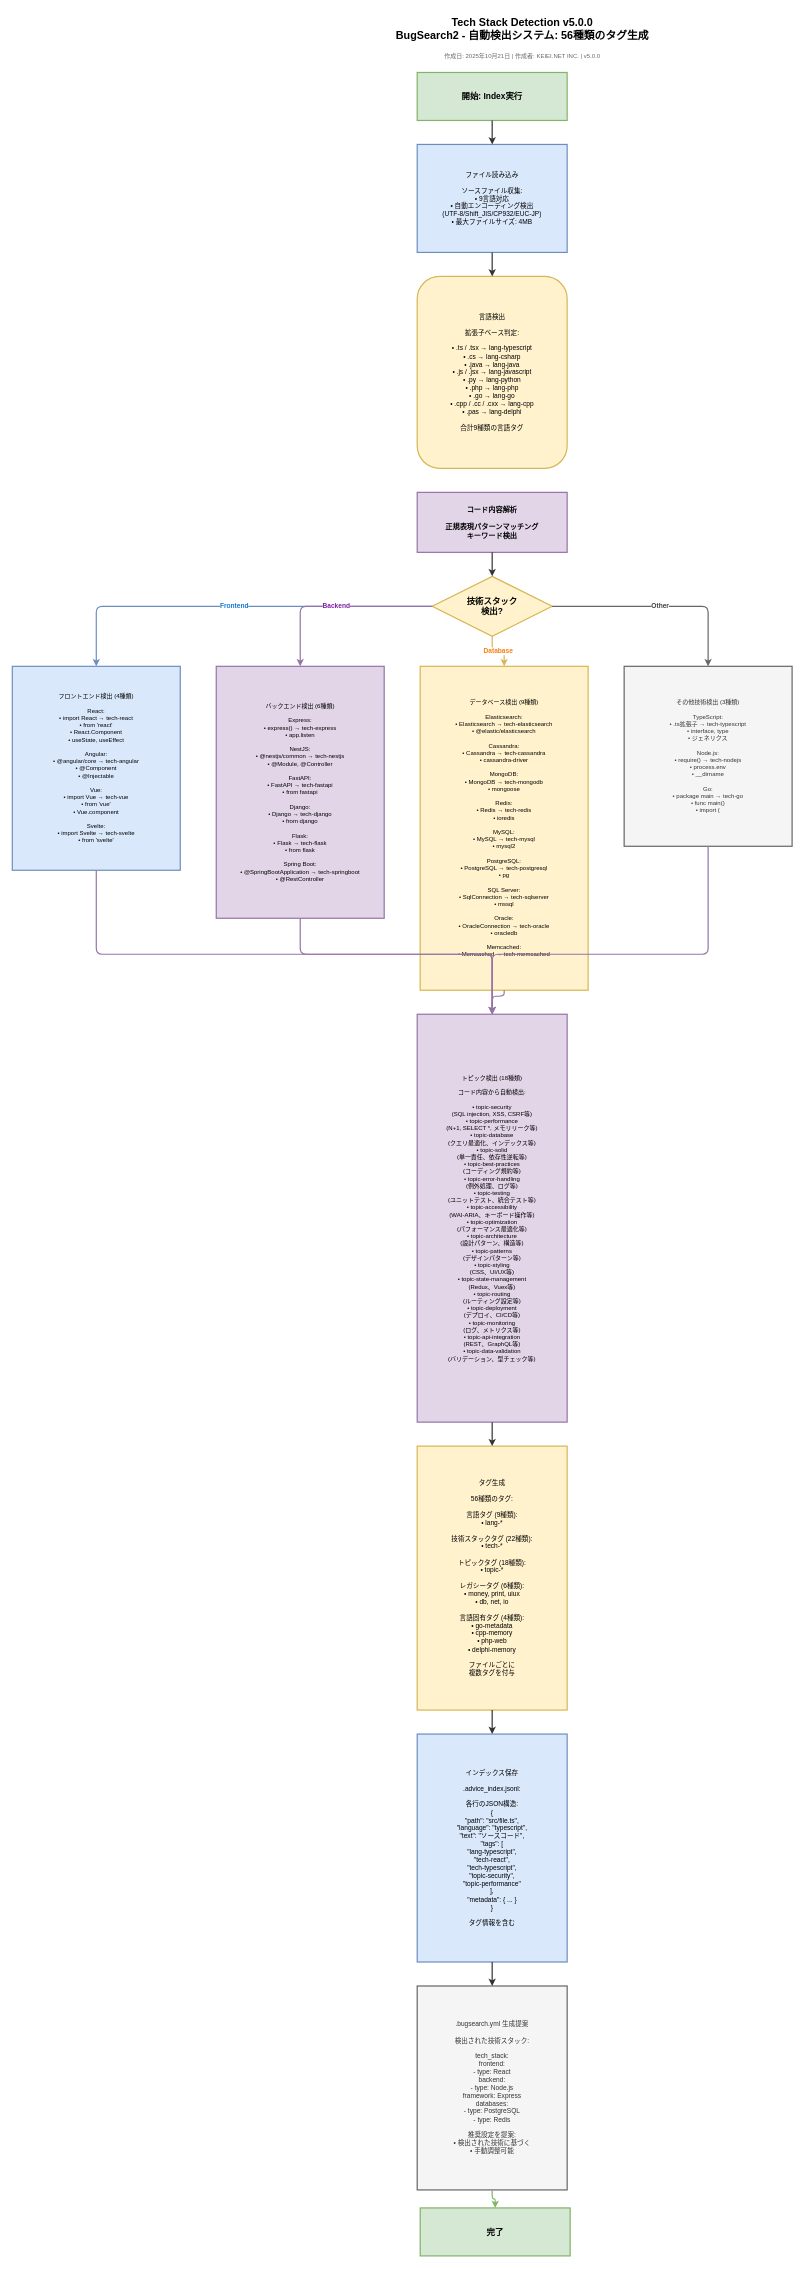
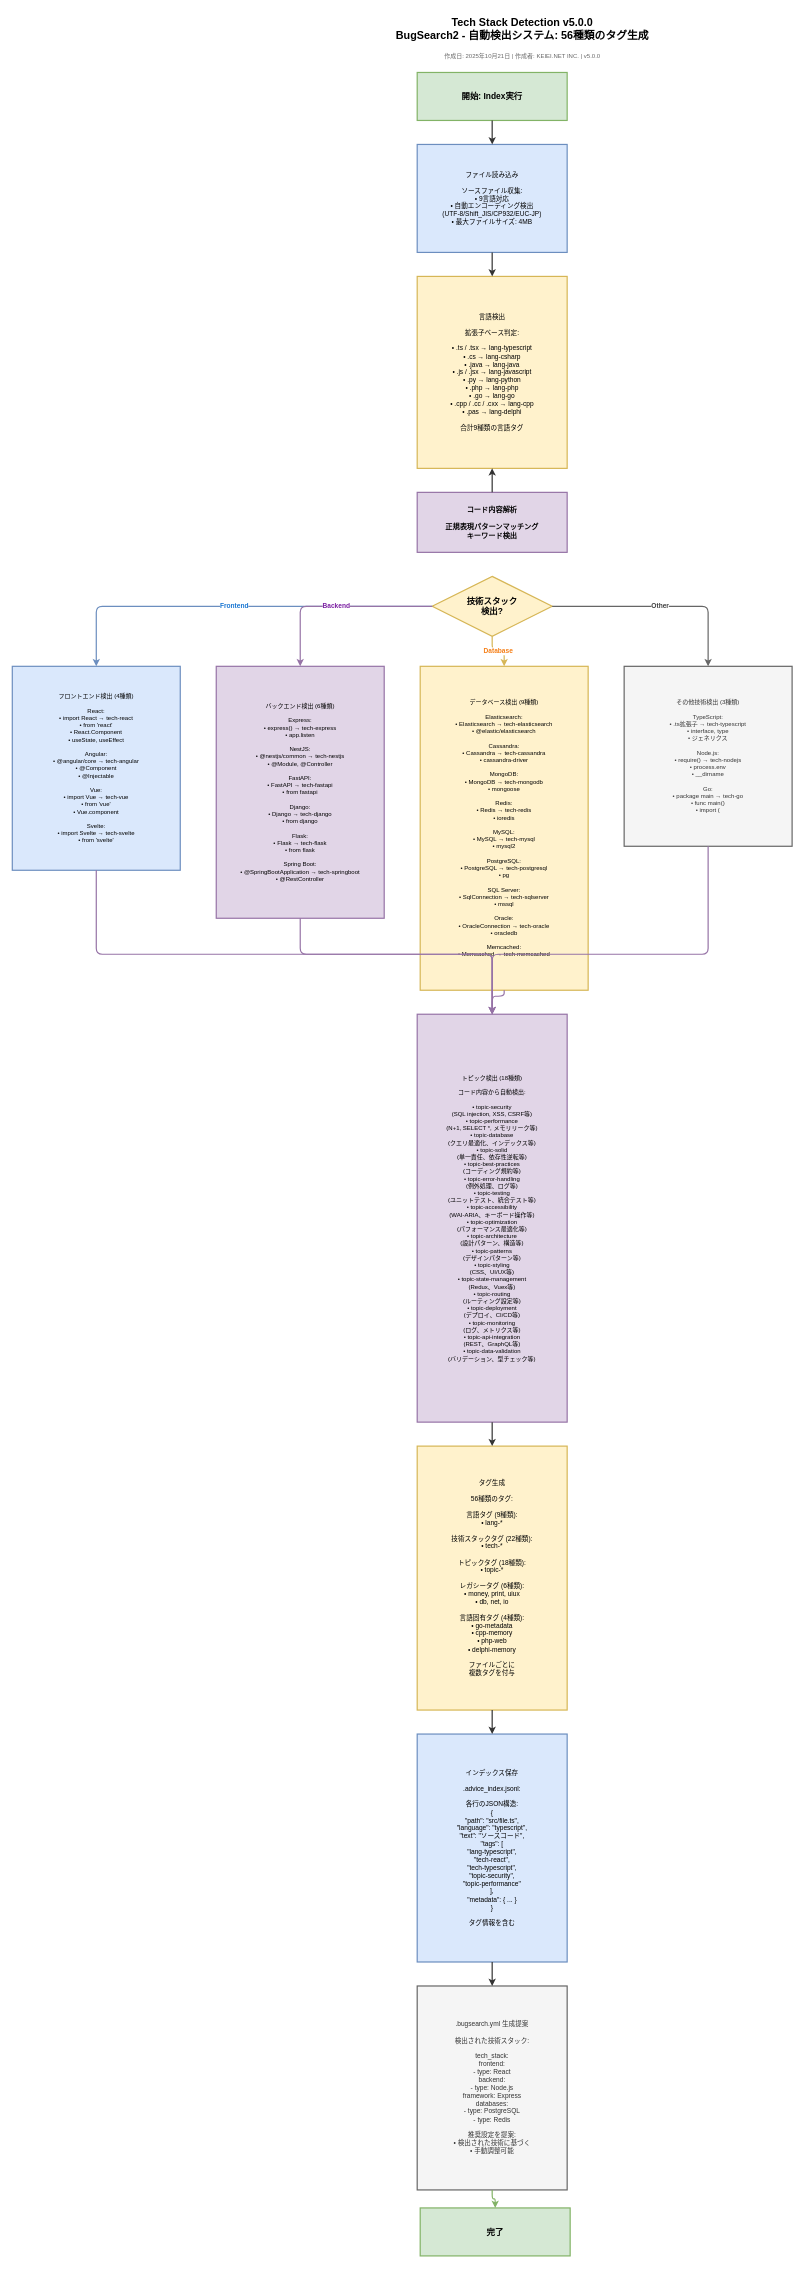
- <mxCell id="6" value="言語検出&#10;&#10;拡張子ベース判定:&#10;&#10;• .ts / .tsx → lang-typescript&#10;• .cs → lang-csharp&#10;• .java → lang-java&#10;• .js / .jsx → lang-javascript&#10;• .py → lang-python&#10;• .php → lang-php&#10;• .go → lang-go&#10;• .cpp / .cc / .cxx → lang-cpp&#10;• .pas → lang-delphi&#10;&#10;合計9種類の言語タグ" style="whiteSpace=wrap;html=1;spacing=10;spacingTop=10;spacingLeft=10;spacingRight=10;spacingBottom=10;fillColor=#fff2cc;strokeColor=#d6b656;fontColor=#000000;strokeWidth=2;fontSize=11;rounded=1;" vertex="1" parent="1"><mxGeometry x="695" y="460" width="250" height="320" as="geometry" /></mxCell>
+ <mxCell id="6" value="言語検出&#10;&#10;拡張子ベース判定:&#10;&#10;• .ts / .tsx → lang-typescript&#10;• .cs → lang-csharp&#10;• .java → lang-java&#10;• .js / .jsx → lang-javascript&#10;• .py → lang-python&#10;• .php → lang-php&#10;• .go → lang-go&#10;• .cpp / .cc / .cxx → lang-cpp&#10;• .pas → lang-delphi&#10;&#10;合計9種類の言語タグ" style="rounded=0;whiteSpace=wrap;html=1;spacing=10;spacingTop=10;spacingLeft=10;spacingRight=10;spacingBottom=10;fillColor=#fff2cc;strokeColor=#d6b656;fontColor=#000000;strokeWidth=2;fontSize=11" vertex="1" parent="1"><mxGeometry x="695" y="460" width="250" height="320" as="geometry" /></mxCell>
- <mxCell id="20" value="" style="endArrow=classic;html=1;strokeColor=#333333;strokeWidth=2;edgeStyle=orthogonalEdgeStyle" edge="1" parent="1" source="7" target="8"><mxGeometry relative="1" as="geometry" /></mxCell>
+ <mxCell id="20" value="" style="endArrow=classic;html=1;strokeColor=#333333;strokeWidth=2;edgeStyle=orthogonalEdgeStyle;" edge="1" parent="1" source="7" target="6"><mxGeometry relative="1" as="geometry" /></mxCell>
